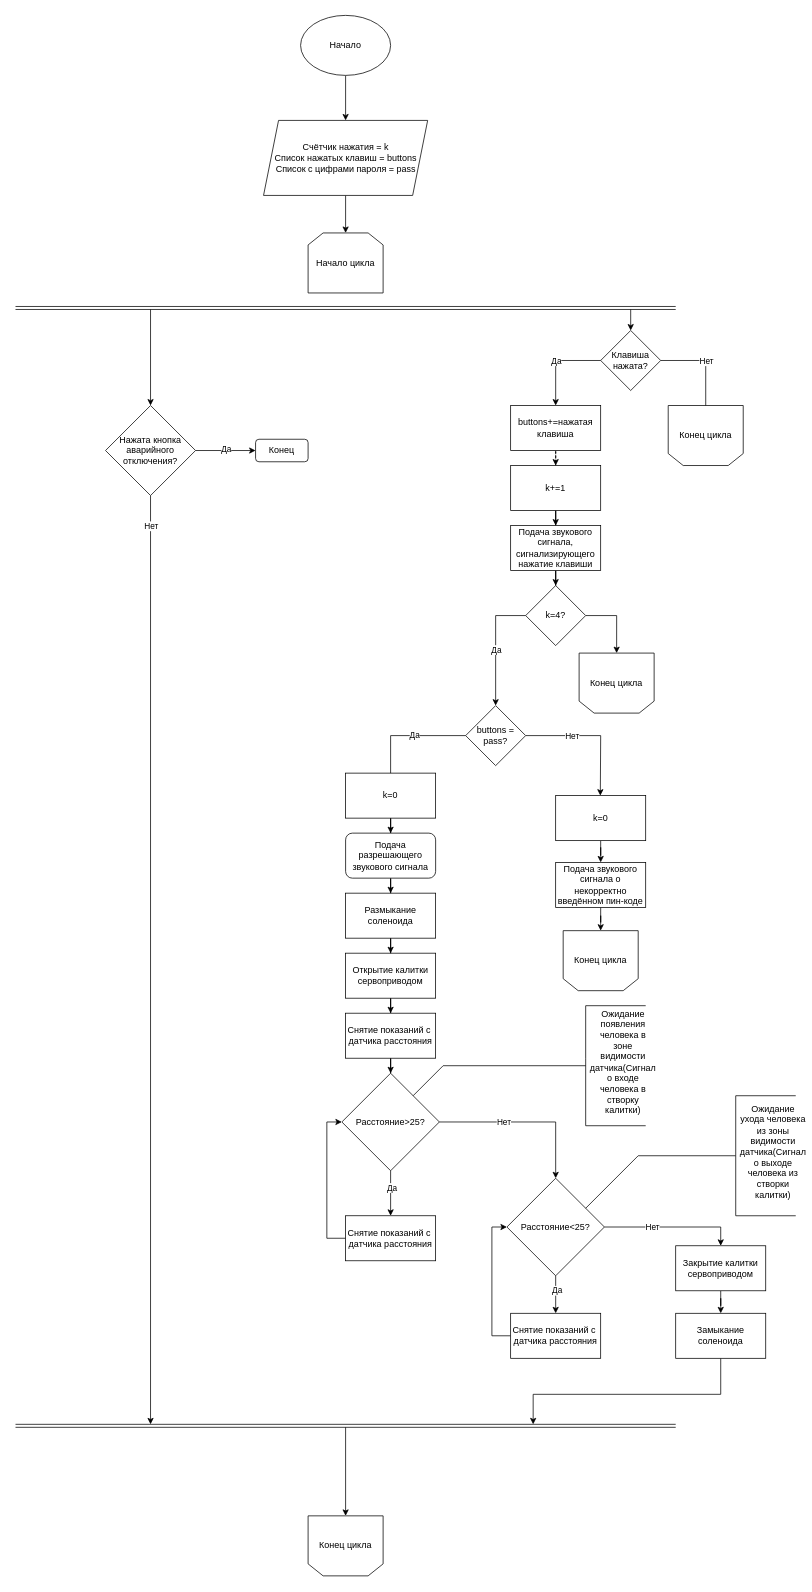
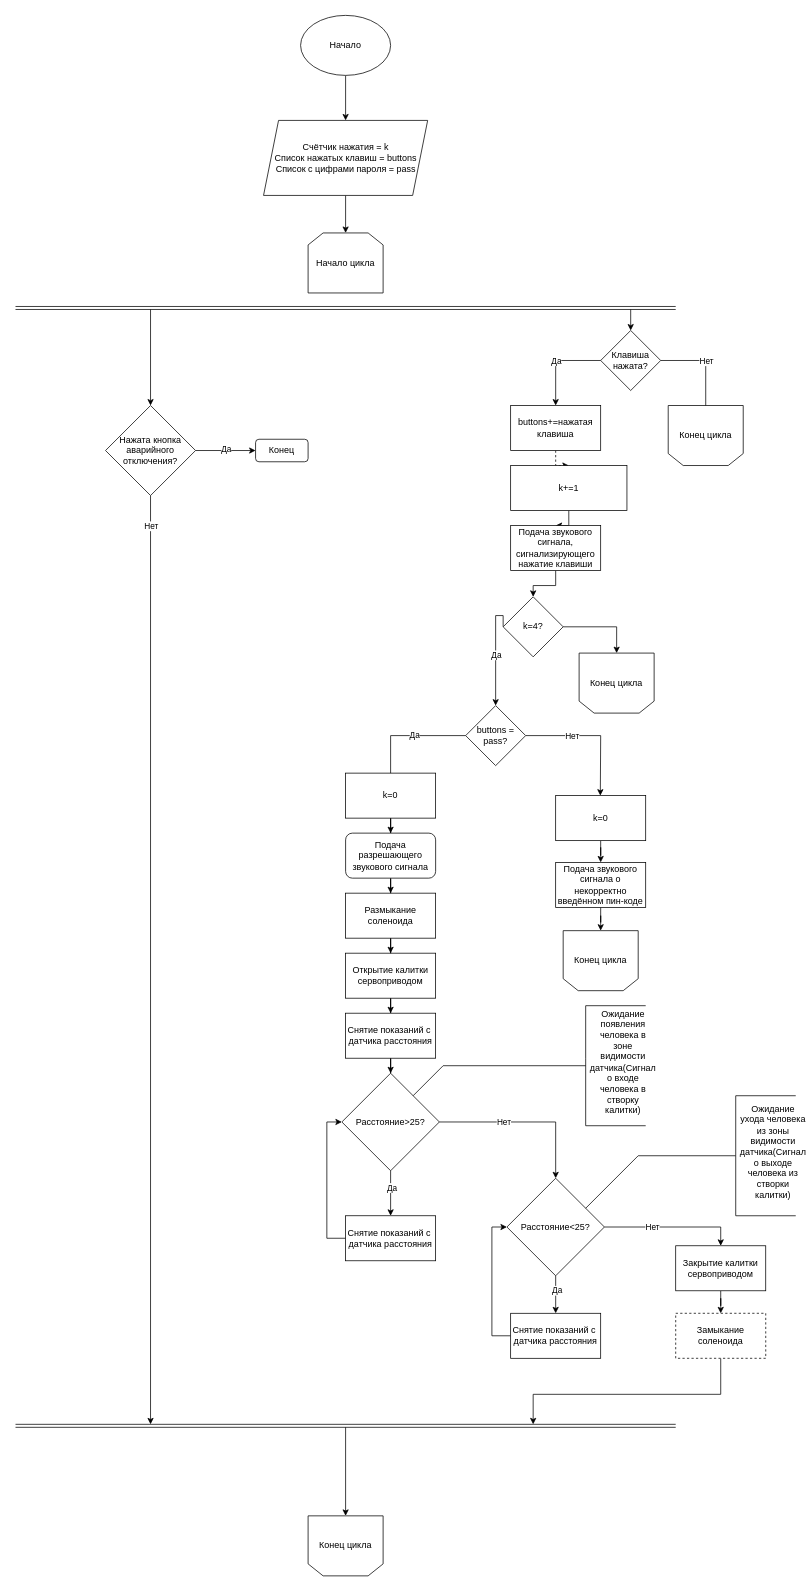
- <mxCell id="14" value="k+=1" style="rounded=0;whiteSpace=wrap;html=1;" parent="1" vertex="1"><mxGeometry x="680" y="620" width="120" height="60" as="geometry" /></mxCell>
+ <mxCell id="14" value="k+=1" style="rounded=0;whiteSpace=wrap;html=1;" parent="1" vertex="1"><mxGeometry x="680" y="620" width="155" height="60" as="geometry" /></mxCell>
- <mxCell id="19" value="k=4?" style="rhombus;whiteSpace=wrap;html=1;" parent="1" vertex="1"><mxGeometry x="700" y="780" width="80" height="80" as="geometry" /></mxCell>
+ <mxCell id="19" value="k=4?" style="rhombus;whiteSpace=wrap;html=1;" parent="1" vertex="1"><mxGeometry x="670" y="795" width="80" height="80" as="geometry" /></mxCell>
- <mxCell id="70" value="Замыкание соленоида" style="rounded=0;whiteSpace=wrap;html=1;" vertex="1" parent="1"><mxGeometry x="900" y="1750" width="120" height="60" as="geometry" /></mxCell>
+ <mxCell id="70" value="Замыкание соленоида" style="rounded=0;whiteSpace=wrap;html=1;dashed=1;" vertex="1" parent="1"><mxGeometry x="900" y="1750" width="120" height="60" as="geometry" /></mxCell>
